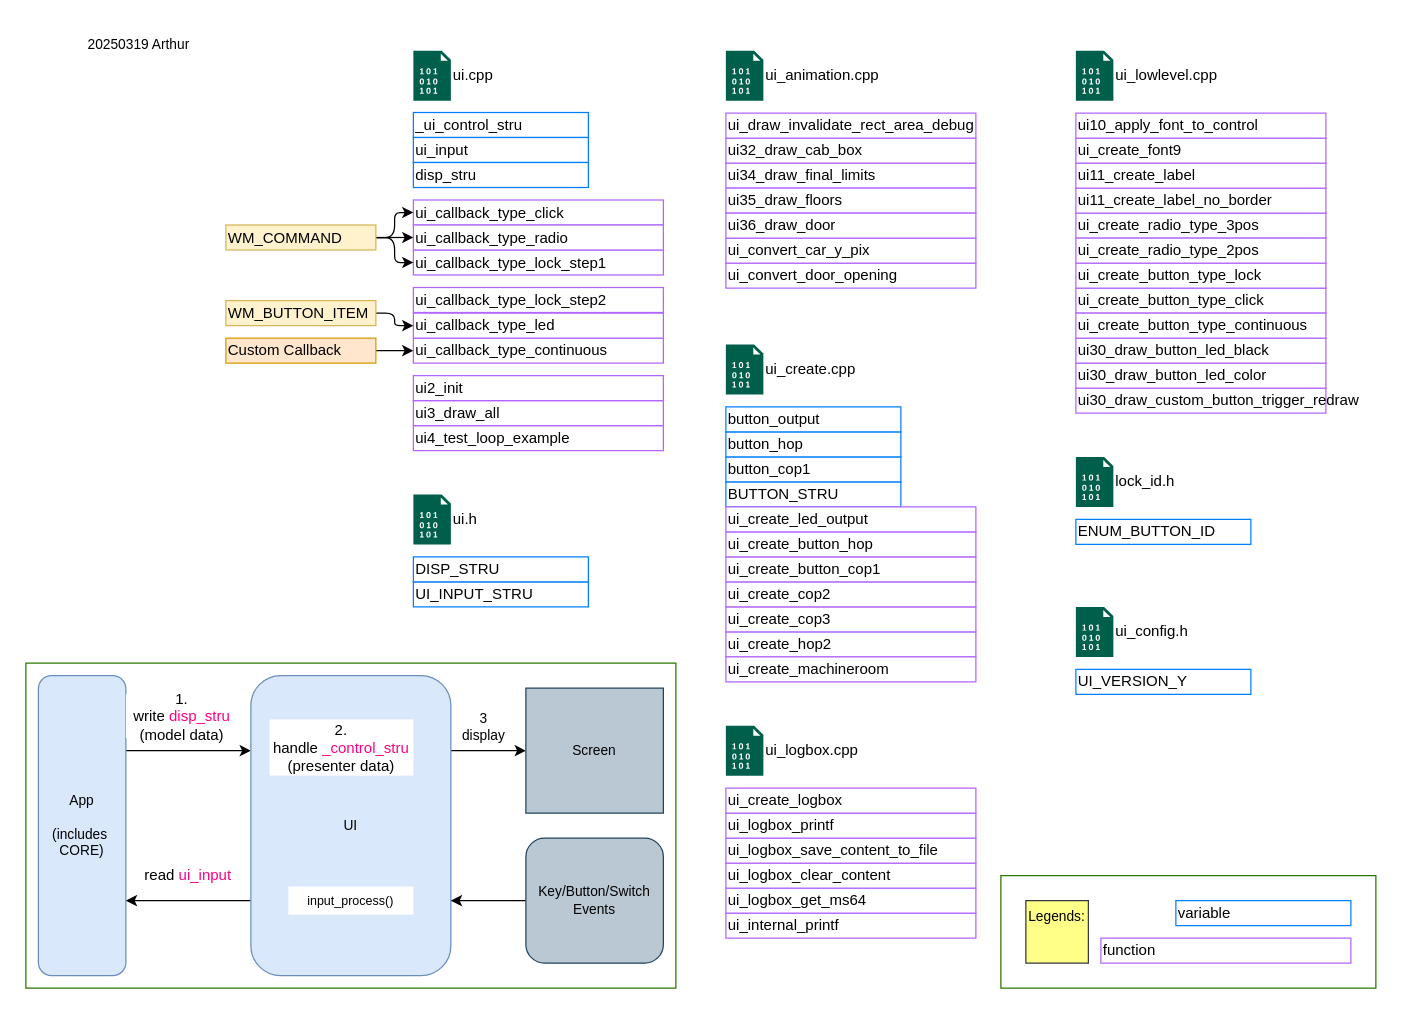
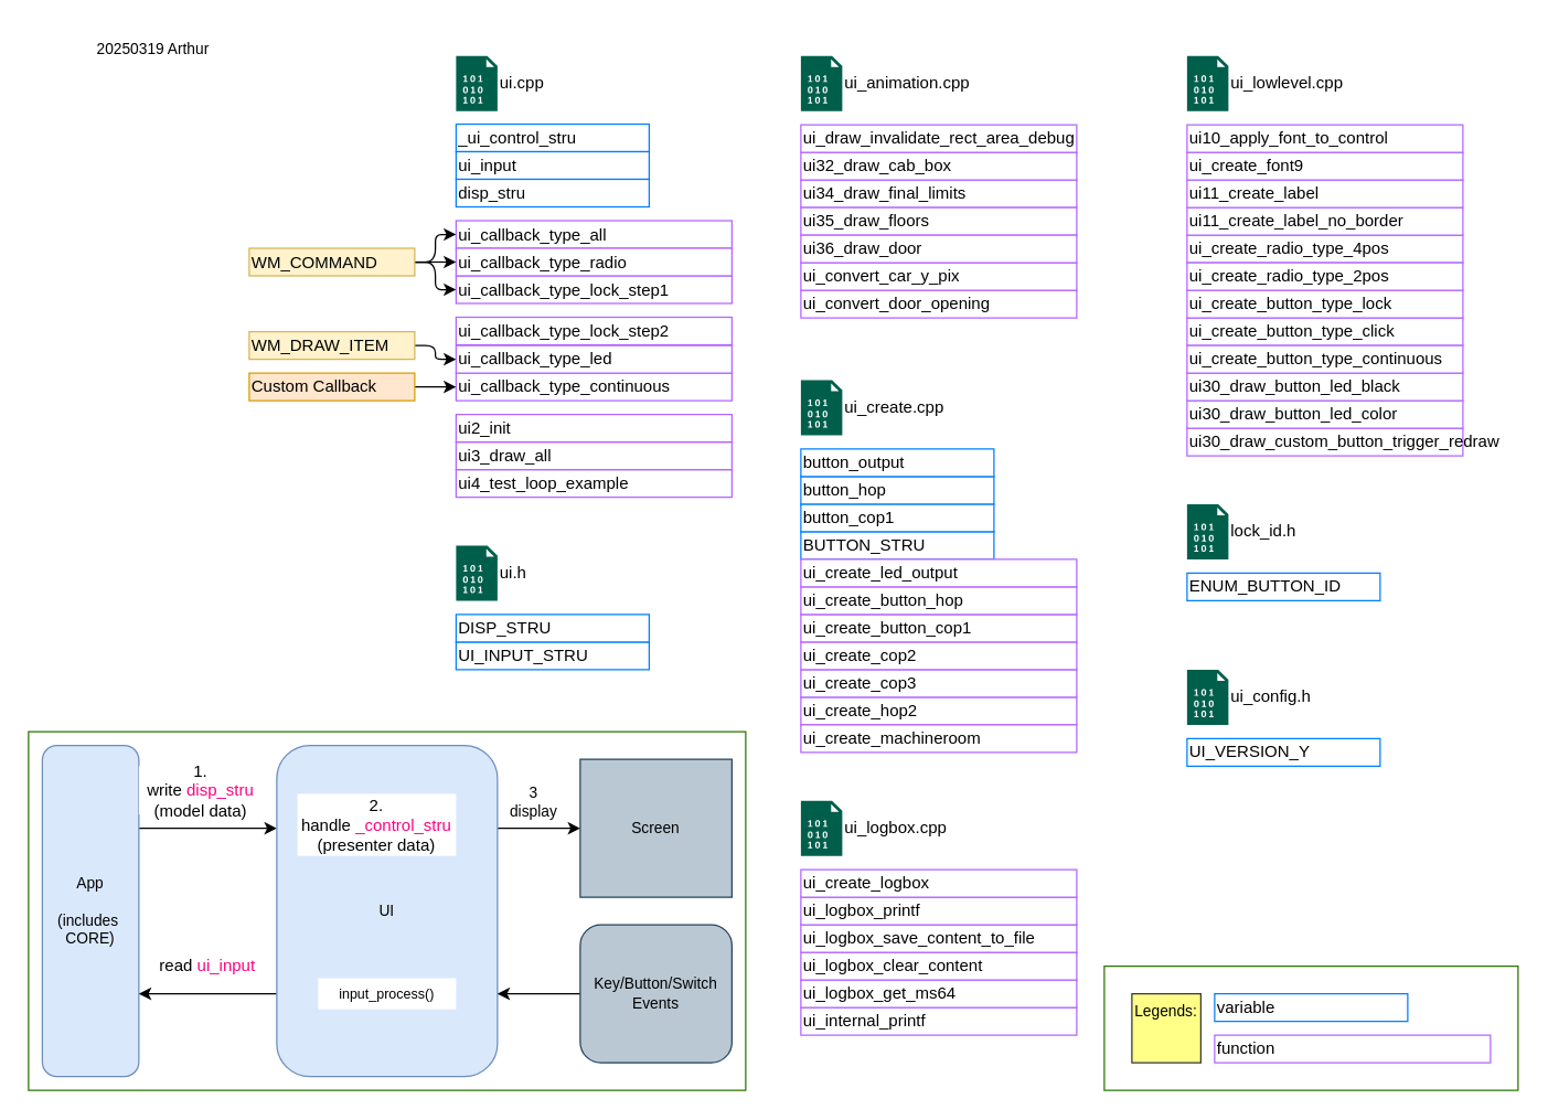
- <mxCell id="12" value="ui_callback_type_click" style="rounded=0;whiteSpace=wrap;html=1;align=left;strokeColor=#B266FF;" parent="1" vertex="1"><mxGeometry x="330" y="159.5" width="200" height="20" as="geometry" /></mxCell>
+ <mxCell id="12" value="ui_callback_type_all" style="rounded=0;whiteSpace=wrap;html=1;align=left;strokeColor=#B266FF;" parent="1" vertex="1"><mxGeometry x="330" y="159.5" width="200" height="20" as="geometry" /></mxCell>
- <mxCell id="50" value="ui_create_radio_type_3pos" style="rounded=0;whiteSpace=wrap;html=1;align=left;strokeColor=#B266FF;" parent="1" vertex="1"><mxGeometry x="860" y="170" width="200" height="20" as="geometry" /></mxCell>
+ <mxCell id="50" value="ui_create_radio_type_4pos" style="rounded=0;whiteSpace=wrap;html=1;align=left;strokeColor=#B266FF;" parent="1" vertex="1"><mxGeometry x="860" y="170" width="200" height="20" as="geometry" /></mxCell>
- <mxCell id="68" value="WM_BUTTON_ITEM" style="rounded=0;whiteSpace=wrap;html=1;align=left;strokeColor=#d6b656;fillColor=#fff2cc;" vertex="1" parent="1"><mxGeometry x="180" y="240" width="120" height="20" as="geometry" /></mxCell>
+ <mxCell id="68" value="WM_DRAW_ITEM" style="rounded=0;whiteSpace=wrap;html=1;align=left;strokeColor=#d6b656;fillColor=#fff2cc;" vertex="1" parent="1"><mxGeometry x="180" y="240" width="120" height="20" as="geometry" /></mxCell>
- <mxCell id="4" value="variable" style="rounded=0;whiteSpace=wrap;html=1;align=left;strokeColor=#007FFF;" parent="1" vertex="1"><mxGeometry x="940" y="720" width="140" height="20" as="geometry" /></mxCell>
+ <mxCell id="4" value="variable" style="rounded=0;whiteSpace=wrap;html=1;align=left;strokeColor=#007FFF;" parent="1" vertex="1"><mxGeometry x="880" y="720" width="140" height="20" as="geometry" /></mxCell>
